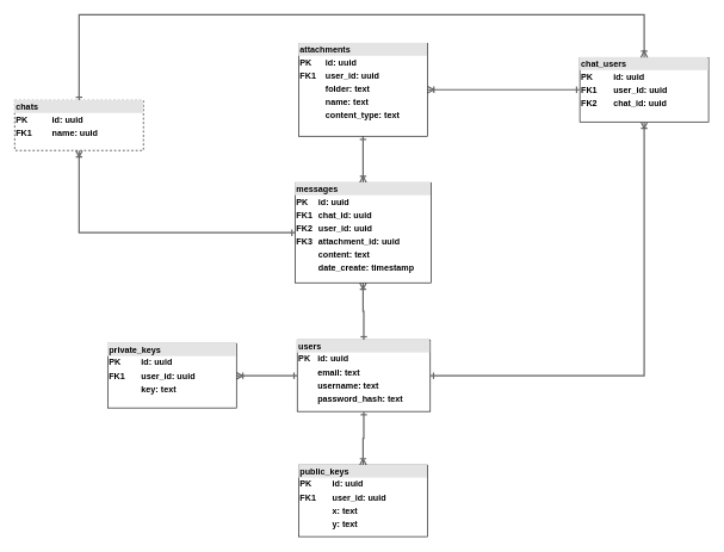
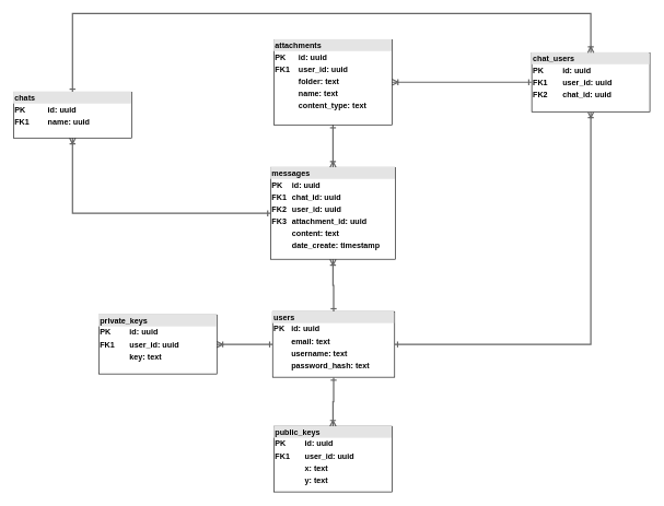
- <mxCell id="11" value="&lt;div style=&quot;box-sizing:border-box;width:100%;background:#e4e4e4;padding:2px;&quot;&gt;&lt;b&gt;chats&lt;/b&gt;&lt;/div&gt;&lt;table style=&quot;width:100%;font-size:1em;&quot; cellpadding=&quot;2&quot; cellspacing=&quot;0&quot;&gt;&lt;tbody&gt;&lt;tr&gt;&lt;td&gt;&lt;b&gt;PK&lt;/b&gt;&lt;/td&gt;&lt;td&gt;&lt;b&gt;id: uuid&lt;/b&gt;&lt;/td&gt;&lt;/tr&gt;&lt;tr&gt;&lt;td&gt;&lt;b&gt;FK1&lt;/b&gt;&lt;/td&gt;&lt;td&gt;&lt;b&gt;name: uuid&lt;/b&gt;&lt;/td&gt;&lt;/tr&gt;&lt;tr&gt;&lt;td&gt;&lt;/td&gt;&lt;td&gt;&lt;b&gt;&lt;br&gt;&lt;/b&gt;&lt;/td&gt;&lt;/tr&gt;&lt;/tbody&gt;&lt;/table&gt;" style="verticalAlign=top;align=left;overflow=fill;html=1;whiteSpace=wrap;dashed=1;" vertex="1" parent="1"><mxGeometry x="20" y="140" width="180" height="70" as="geometry" /></mxCell>
+ <mxCell id="11" value="&lt;div style=&quot;box-sizing:border-box;width:100%;background:#e4e4e4;padding:2px;&quot;&gt;&lt;b&gt;chats&lt;/b&gt;&lt;/div&gt;&lt;table style=&quot;width:100%;font-size:1em;&quot; cellpadding=&quot;2&quot; cellspacing=&quot;0&quot;&gt;&lt;tbody&gt;&lt;tr&gt;&lt;td&gt;&lt;b&gt;PK&lt;/b&gt;&lt;/td&gt;&lt;td&gt;&lt;b&gt;id: uuid&lt;/b&gt;&lt;/td&gt;&lt;/tr&gt;&lt;tr&gt;&lt;td&gt;&lt;b&gt;FK1&lt;/b&gt;&lt;/td&gt;&lt;td&gt;&lt;b&gt;name: uuid&lt;/b&gt;&lt;/td&gt;&lt;/tr&gt;&lt;tr&gt;&lt;td&gt;&lt;/td&gt;&lt;td&gt;&lt;b&gt;&lt;br&gt;&lt;/b&gt;&lt;/td&gt;&lt;/tr&gt;&lt;/tbody&gt;&lt;/table&gt;" style="verticalAlign=top;align=left;overflow=fill;html=1;whiteSpace=wrap;" vertex="1" parent="1"><mxGeometry x="20" y="140" width="180" height="70" as="geometry" /></mxCell>
